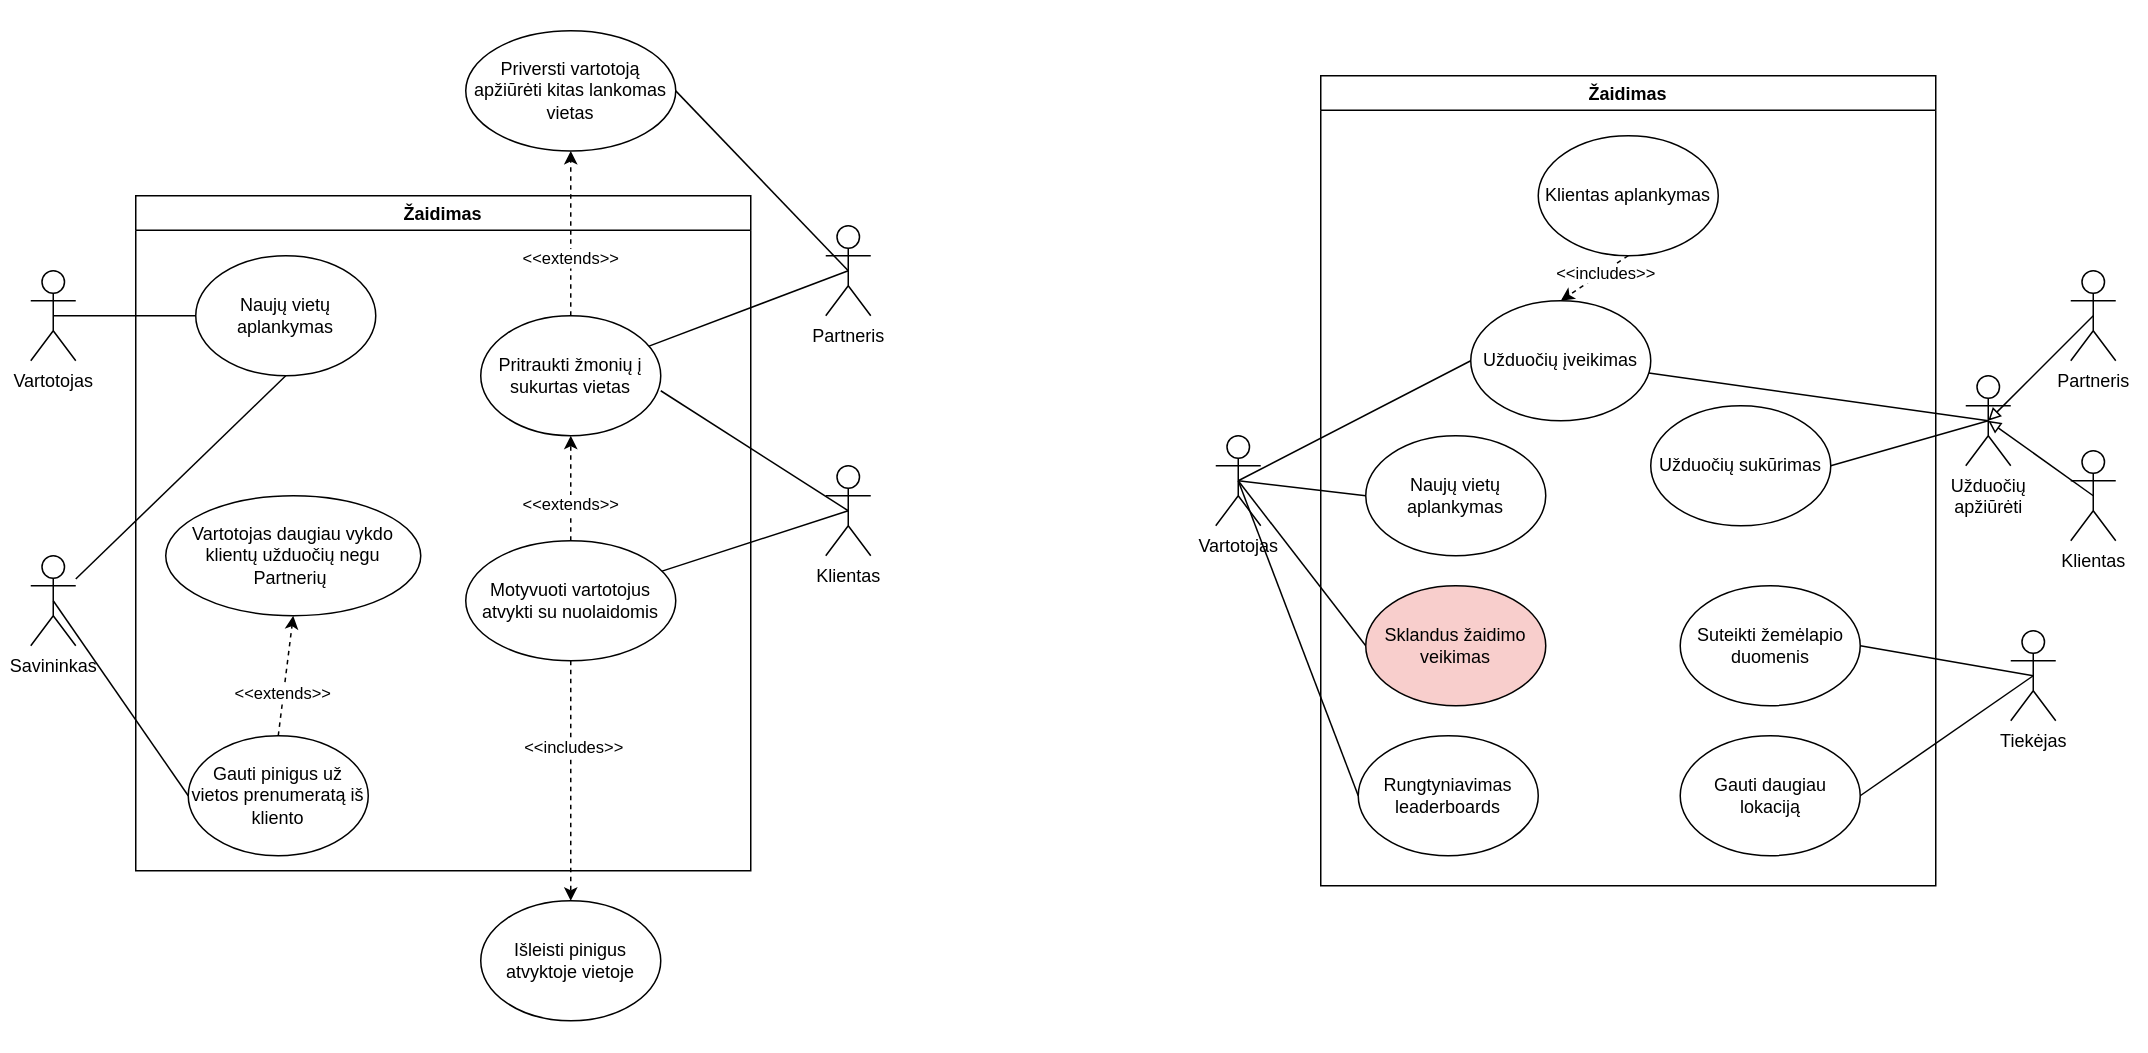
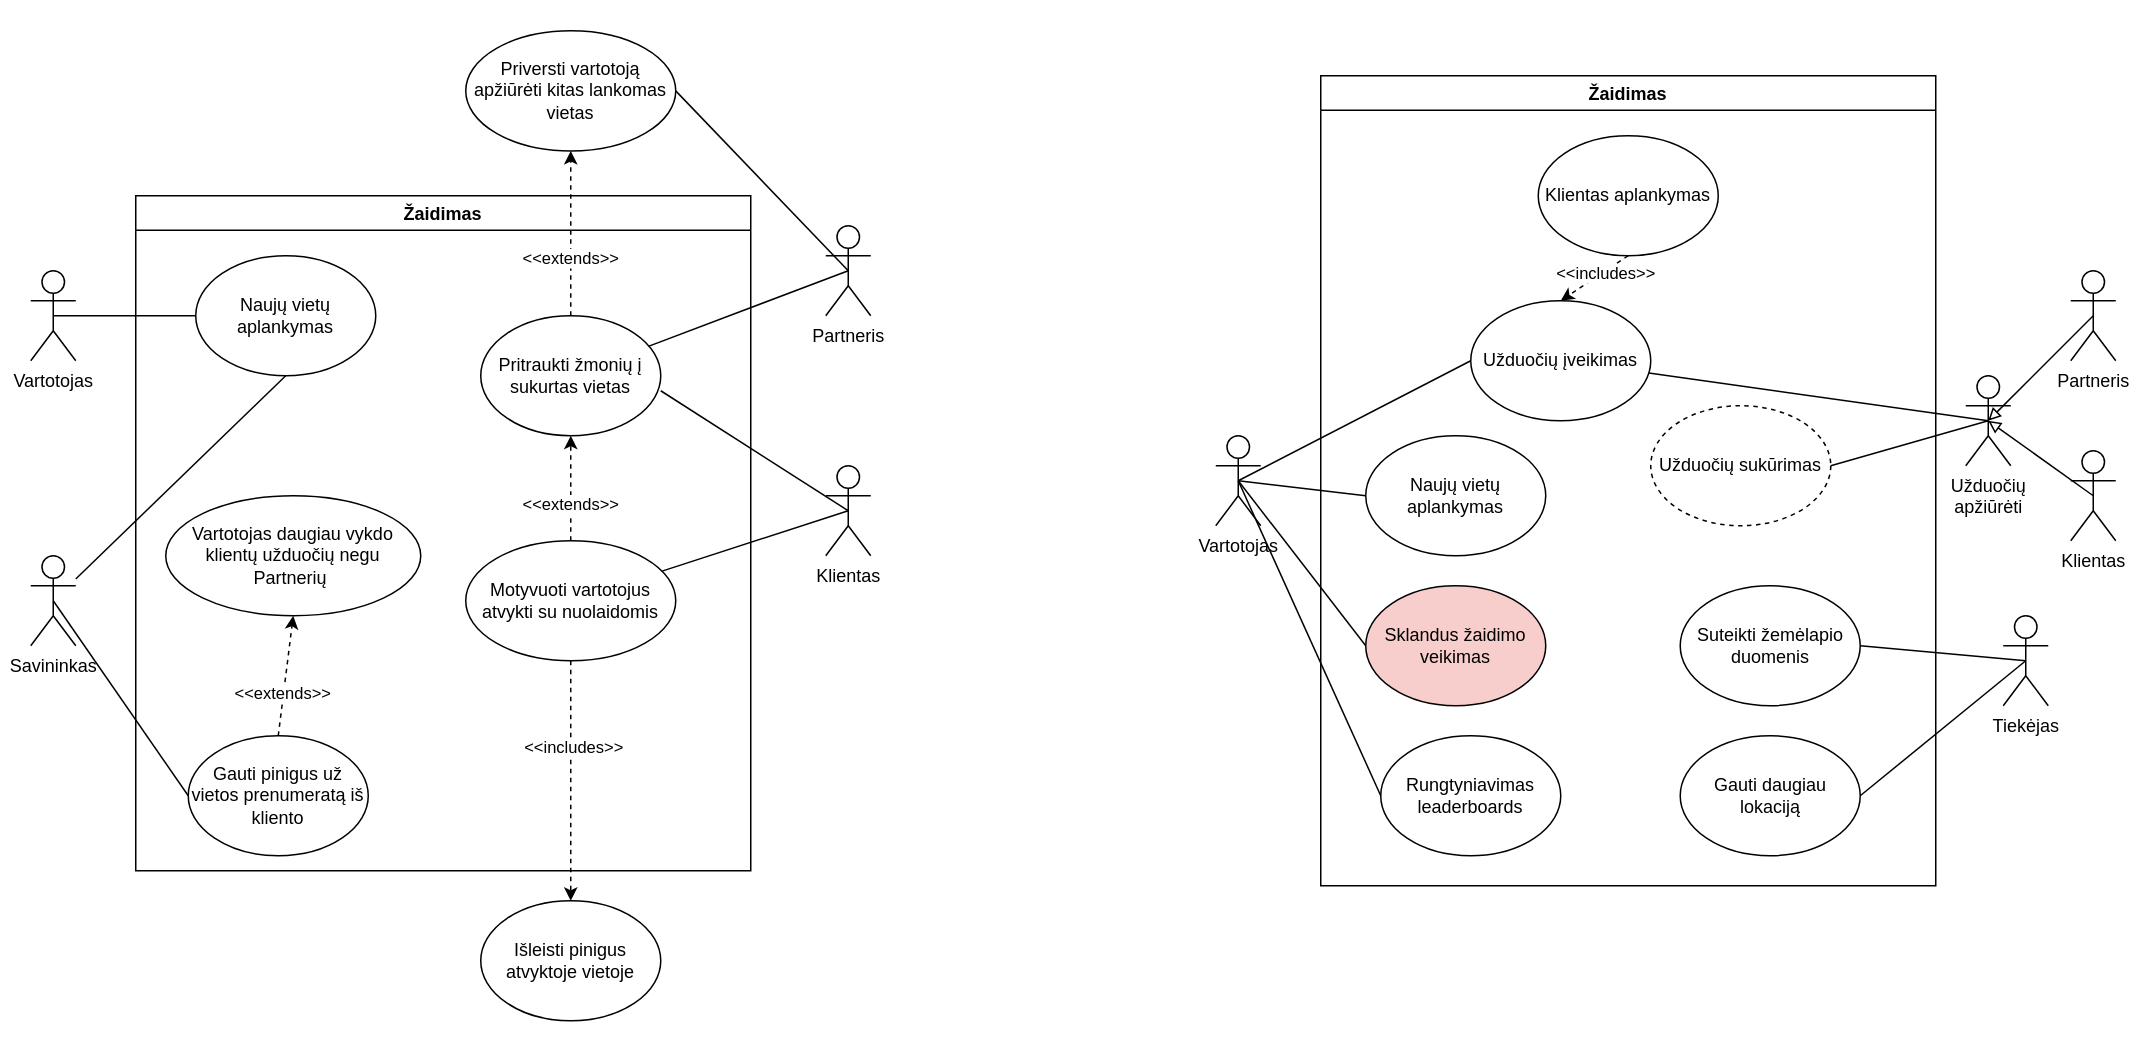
- <mxCell id="34" value="Užduočių sukūrimas" style="ellipse;whiteSpace=wrap;html=1;" vertex="1" parent="28"><mxGeometry x="220" y="220" width="120" height="80" as="geometry" /></mxCell>
+ <mxCell id="34" value="Užduočių sukūrimas" style="ellipse;whiteSpace=wrap;html=1;dashed=1;" vertex="1" parent="28"><mxGeometry x="220" y="220" width="120" height="80" as="geometry" /></mxCell>
- <mxCell id="41" value="Tiekėjas" style="shape=umlActor;verticalLabelPosition=bottom;verticalAlign=top;html=1;outlineConnect=0;" vertex="1" parent="1"><mxGeometry x="1340" y="420" width="30" height="60" as="geometry" /></mxCell>
+ <mxCell id="41" value="Tiekėjas" style="shape=umlActor;verticalLabelPosition=bottom;verticalAlign=top;html=1;outlineConnect=0;" vertex="1" parent="1"><mxGeometry x="1335" y="410" width="30" height="60" as="geometry" /></mxCell>
- <mxCell id="35" value="Rungtyniavimas leaderboards" style="ellipse;whiteSpace=wrap;html=1;" vertex="1" parent="28"><mxGeometry x="25" y="440" width="120" height="80" as="geometry" /></mxCell>
+ <mxCell id="35" value="Rungtyniavimas leaderboards" style="ellipse;whiteSpace=wrap;html=1;" vertex="1" parent="28"><mxGeometry x="40" y="440" width="120" height="80" as="geometry" /></mxCell>
